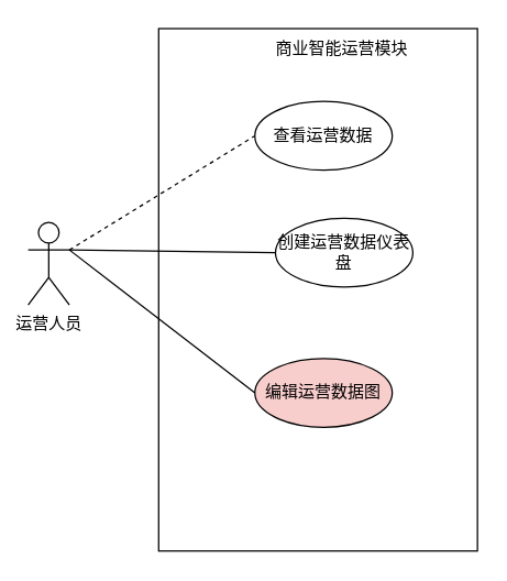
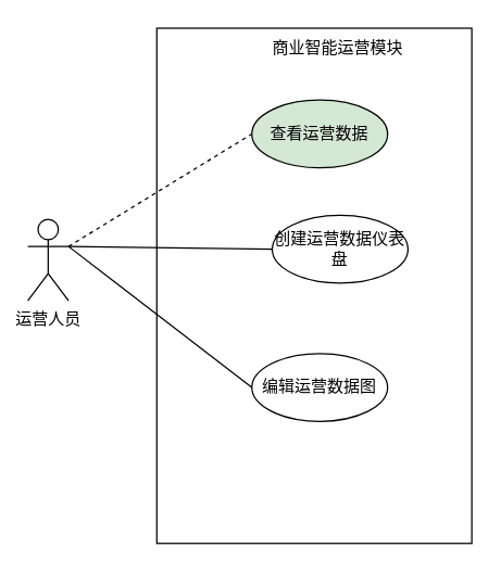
- <mxCell id="7" value="查看运营数据" style="ellipse;whiteSpace=wrap;html=1;" vertex="1" parent="1"><mxGeometry x="185" y="73" width="100" height="50" as="geometry" /></mxCell>
+ <mxCell id="7" value="查看运营数据" style="ellipse;whiteSpace=wrap;html=1;fillColor=#d5e8d4;" vertex="1" parent="1"><mxGeometry x="185" y="73" width="100" height="50" as="geometry" /></mxCell>
- <mxCell id="5" value="编辑运营数据图" style="ellipse;whiteSpace=wrap;html=1;fillColor=#f8cecc;" vertex="1" parent="1"><mxGeometry x="185" y="260" width="100" height="50" as="geometry" /></mxCell>
+ <mxCell id="5" value="编辑运营数据图" style="ellipse;whiteSpace=wrap;html=1;" vertex="1" parent="1"><mxGeometry x="185" y="260" width="100" height="50" as="geometry" /></mxCell>
